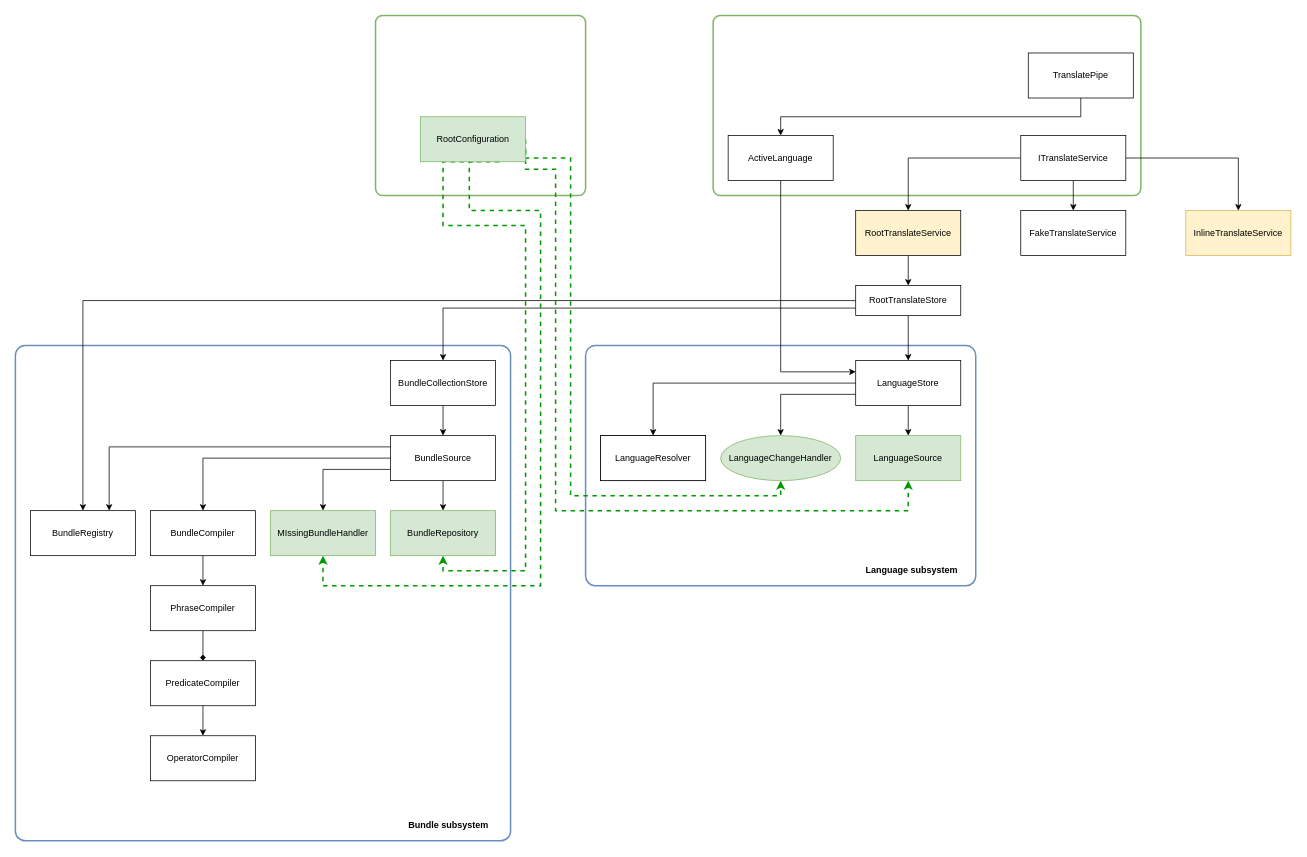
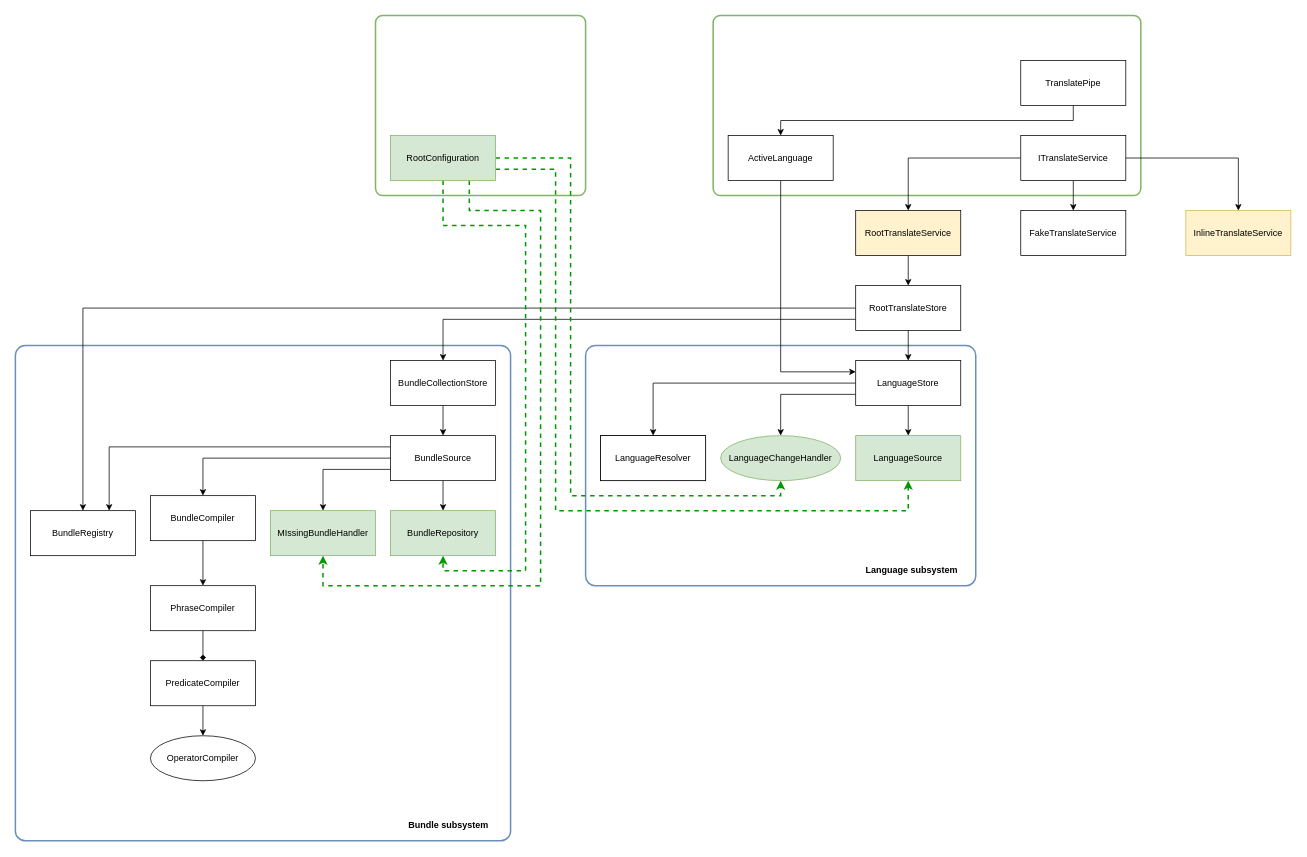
- <mxCell id="6" value="TranslatePipe" style="rounded=0;whiteSpace=wrap;html=1;" parent="1" vertex="1"><mxGeometry x="1370" y="70" width="140" height="60" as="geometry" /></mxCell>
+ <mxCell id="6" value="TranslatePipe" style="rounded=0;whiteSpace=wrap;html=1;" parent="1" vertex="1"><mxGeometry x="1360" y="80" width="140" height="60" as="geometry" /></mxCell>
- <mxCell id="51" value="RootConfiguration" style="rounded=0;whiteSpace=wrap;html=1;strokeWidth=1;fillColor=#d5e8d4;strokeColor=#82b366;" parent="1" vertex="1"><mxGeometry x="560" y="155" width="140" height="60" as="geometry" /></mxCell>
+ <mxCell id="51" value="RootConfiguration" style="rounded=0;whiteSpace=wrap;html=1;strokeWidth=1;fillColor=#d5e8d4;strokeColor=#82b366;" parent="1" vertex="1"><mxGeometry x="520" y="180" width="140" height="60" as="geometry" /></mxCell>
- <mxCell id="14" value="RootTranslateStore" style="rounded=0;whiteSpace=wrap;html=1;" parent="1" vertex="1"><mxGeometry x="1140" y="380" width="140" height="40" as="geometry" /></mxCell>
+ <mxCell id="14" value="RootTranslateStore" style="rounded=0;whiteSpace=wrap;html=1;" parent="1" vertex="1"><mxGeometry x="1140" y="380" width="140" height="60" as="geometry" /></mxCell>
- <mxCell id="33" value="BundleCompiler" style="rounded=0;whiteSpace=wrap;html=1;" parent="1" vertex="1"><mxGeometry x="200" y="680" width="140" height="60" as="geometry" /></mxCell>
+ <mxCell id="33" value="BundleCompiler" style="rounded=0;whiteSpace=wrap;html=1;" parent="1" vertex="1"><mxGeometry x="200" y="660" width="140" height="60" as="geometry" /></mxCell>
- <mxCell id="38" value="OperatorCompiler" style="rounded=0;whiteSpace=wrap;html=1;" parent="1" vertex="1"><mxGeometry x="200" y="980" width="140" height="60" as="geometry" /></mxCell>
+ <mxCell id="38" value="OperatorCompiler" style="ellipse;whiteSpace=wrap;html=1;" parent="1" vertex="1"><mxGeometry x="200" y="980" width="140" height="60" as="geometry" /></mxCell>
